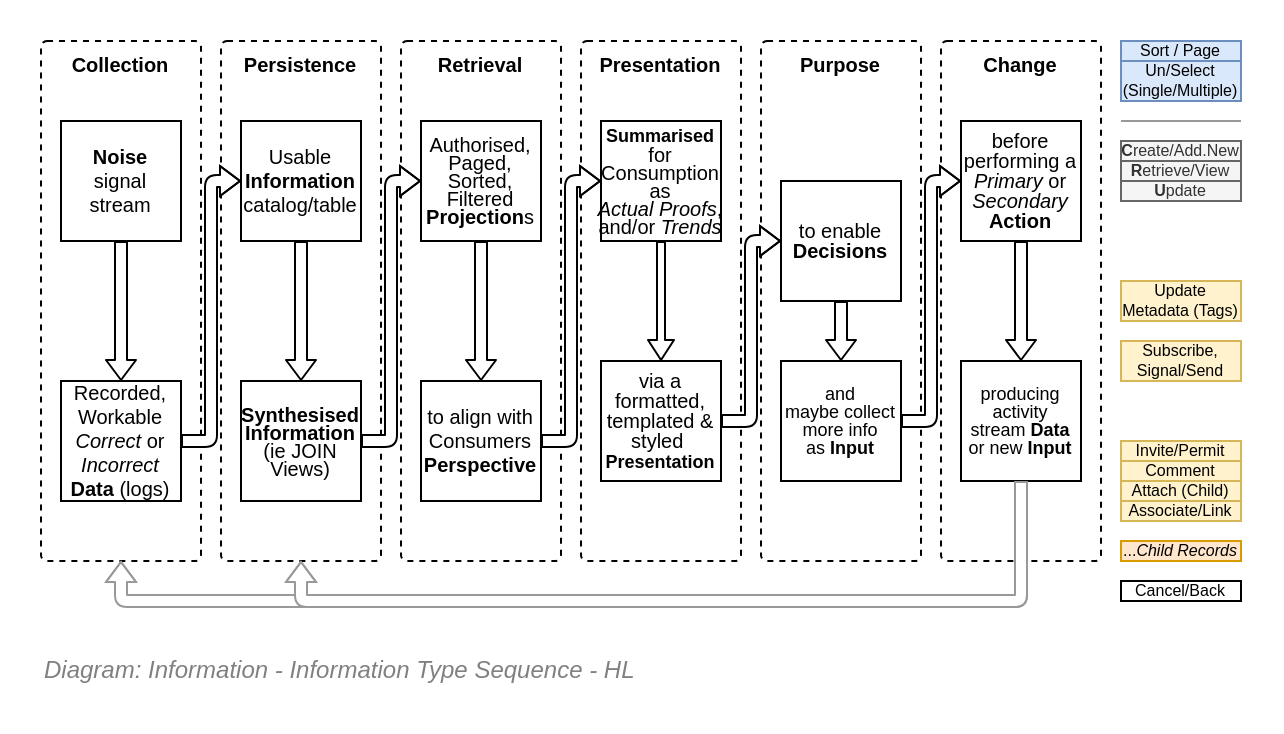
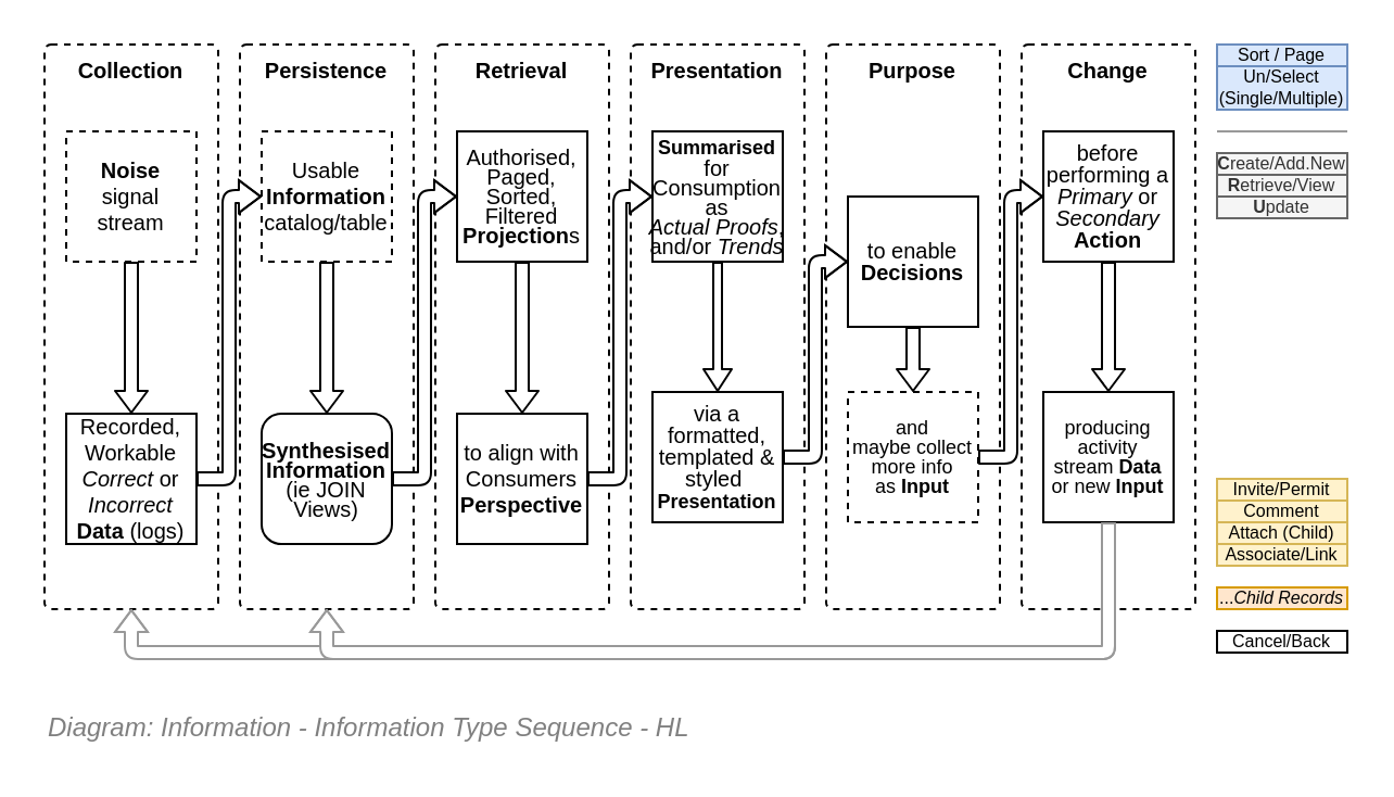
- <mxCell id="22" value="&lt;b&gt;Noise&lt;/b&gt;&lt;br&gt;signal stream" style="rounded=0;whiteSpace=wrap;html=1;strokeWidth=1;fontSize=10;align=center;" parent="1" vertex="1"><mxGeometry x="30" y="60" width="60" height="60" as="geometry" /></mxCell>
+ <mxCell id="22" value="&lt;b&gt;Noise&lt;/b&gt;&lt;br&gt;signal stream" style="rounded=0;whiteSpace=wrap;html=1;strokeWidth=1;fontSize=10;align=center;dashed=1;" parent="1" vertex="1"><mxGeometry x="30" y="60" width="60" height="60" as="geometry" /></mxCell>
- <mxCell id="17" value="Usable&lt;br&gt;&lt;b&gt;Information &lt;/b&gt;catalog/table" style="rounded=0;whiteSpace=wrap;html=1;strokeWidth=1;fontSize=10;align=center;" parent="1" vertex="1"><mxGeometry x="120" y="60" width="60" height="60" as="geometry" /></mxCell>
+ <mxCell id="17" value="Usable&lt;br&gt;&lt;b&gt;Information &lt;/b&gt;catalog/table" style="rounded=0;whiteSpace=wrap;html=1;strokeWidth=1;fontSize=10;align=center;dashed=1;" parent="1" vertex="1"><mxGeometry x="120" y="60" width="60" height="60" as="geometry" /></mxCell>
- <mxCell id="38" value="Update Metadata (Tags)" style="rounded=0;whiteSpace=wrap;html=1;strokeWidth=1;fontSize=8;align=center;strokeColor=#d6b656;fillColor=#fff2cc;" parent="1" vertex="1"><mxGeometry x="560" y="140" width="60" height="20" as="geometry" /></mxCell>
- <mxCell id="40" value="Subscribe,&lt;br&gt;Signal/Send" style="rounded=0;whiteSpace=wrap;html=1;strokeWidth=1;fontSize=8;align=center;strokeColor=#d6b656;fillColor=#fff2cc;" parent="1" vertex="1"><mxGeometry x="560" y="170" width="60" height="20" as="geometry" /></mxCell>
- <mxCell id="5" value="&lt;p style=&quot;line-height: 100% ; font-size: 9px&quot;&gt;and &lt;br&gt;maybe collect more&amp;nbsp;info as&amp;nbsp;&lt;b&gt;Input&lt;/b&gt;&lt;br&gt;&lt;/p&gt;" style="rounded=0;whiteSpace=wrap;html=1;strokeWidth=1;fontSize=10;align=center;" parent="2" vertex="1"><mxGeometry x="10" y="160" width="60" height="60" as="geometry" /></mxCell>
+ <mxCell id="5" value="&lt;p style=&quot;line-height: 100% ; font-size: 9px&quot;&gt;and &lt;br&gt;maybe collect more&amp;nbsp;info as&amp;nbsp;&lt;b&gt;Input&lt;/b&gt;&lt;br&gt;&lt;/p&gt;" style="rounded=0;whiteSpace=wrap;html=1;strokeWidth=1;fontSize=10;align=center;dashed=1;" parent="2" vertex="1"><mxGeometry x="10" y="160" width="60" height="60" as="geometry" /></mxCell>
- <mxCell id="21" value="&lt;p style=&quot;line-height: 90%&quot;&gt;&lt;b&gt;Synthesised&lt;/b&gt;&lt;br&gt;&lt;b&gt;Information&lt;/b&gt;&lt;br&gt;(ie JOIN Views)&lt;br&gt;&lt;/p&gt;" style="rounded=0;whiteSpace=wrap;html=1;strokeWidth=1;fontSize=10;align=center;" parent="1" vertex="1"><mxGeometry x="120" y="190" width="60" height="60" as="geometry" /></mxCell>
+ <mxCell id="21" value="&lt;p style=&quot;line-height: 90%&quot;&gt;&lt;b&gt;Synthesised&lt;/b&gt;&lt;br&gt;&lt;b&gt;Information&lt;/b&gt;&lt;br&gt;(ie JOIN Views)&lt;br&gt;&lt;/p&gt;" style="whiteSpace=wrap;html=1;strokeWidth=1;fontSize=10;align=center;rounded=1;" parent="1" vertex="1"><mxGeometry x="120" y="190" width="60" height="60" as="geometry" /></mxCell>
